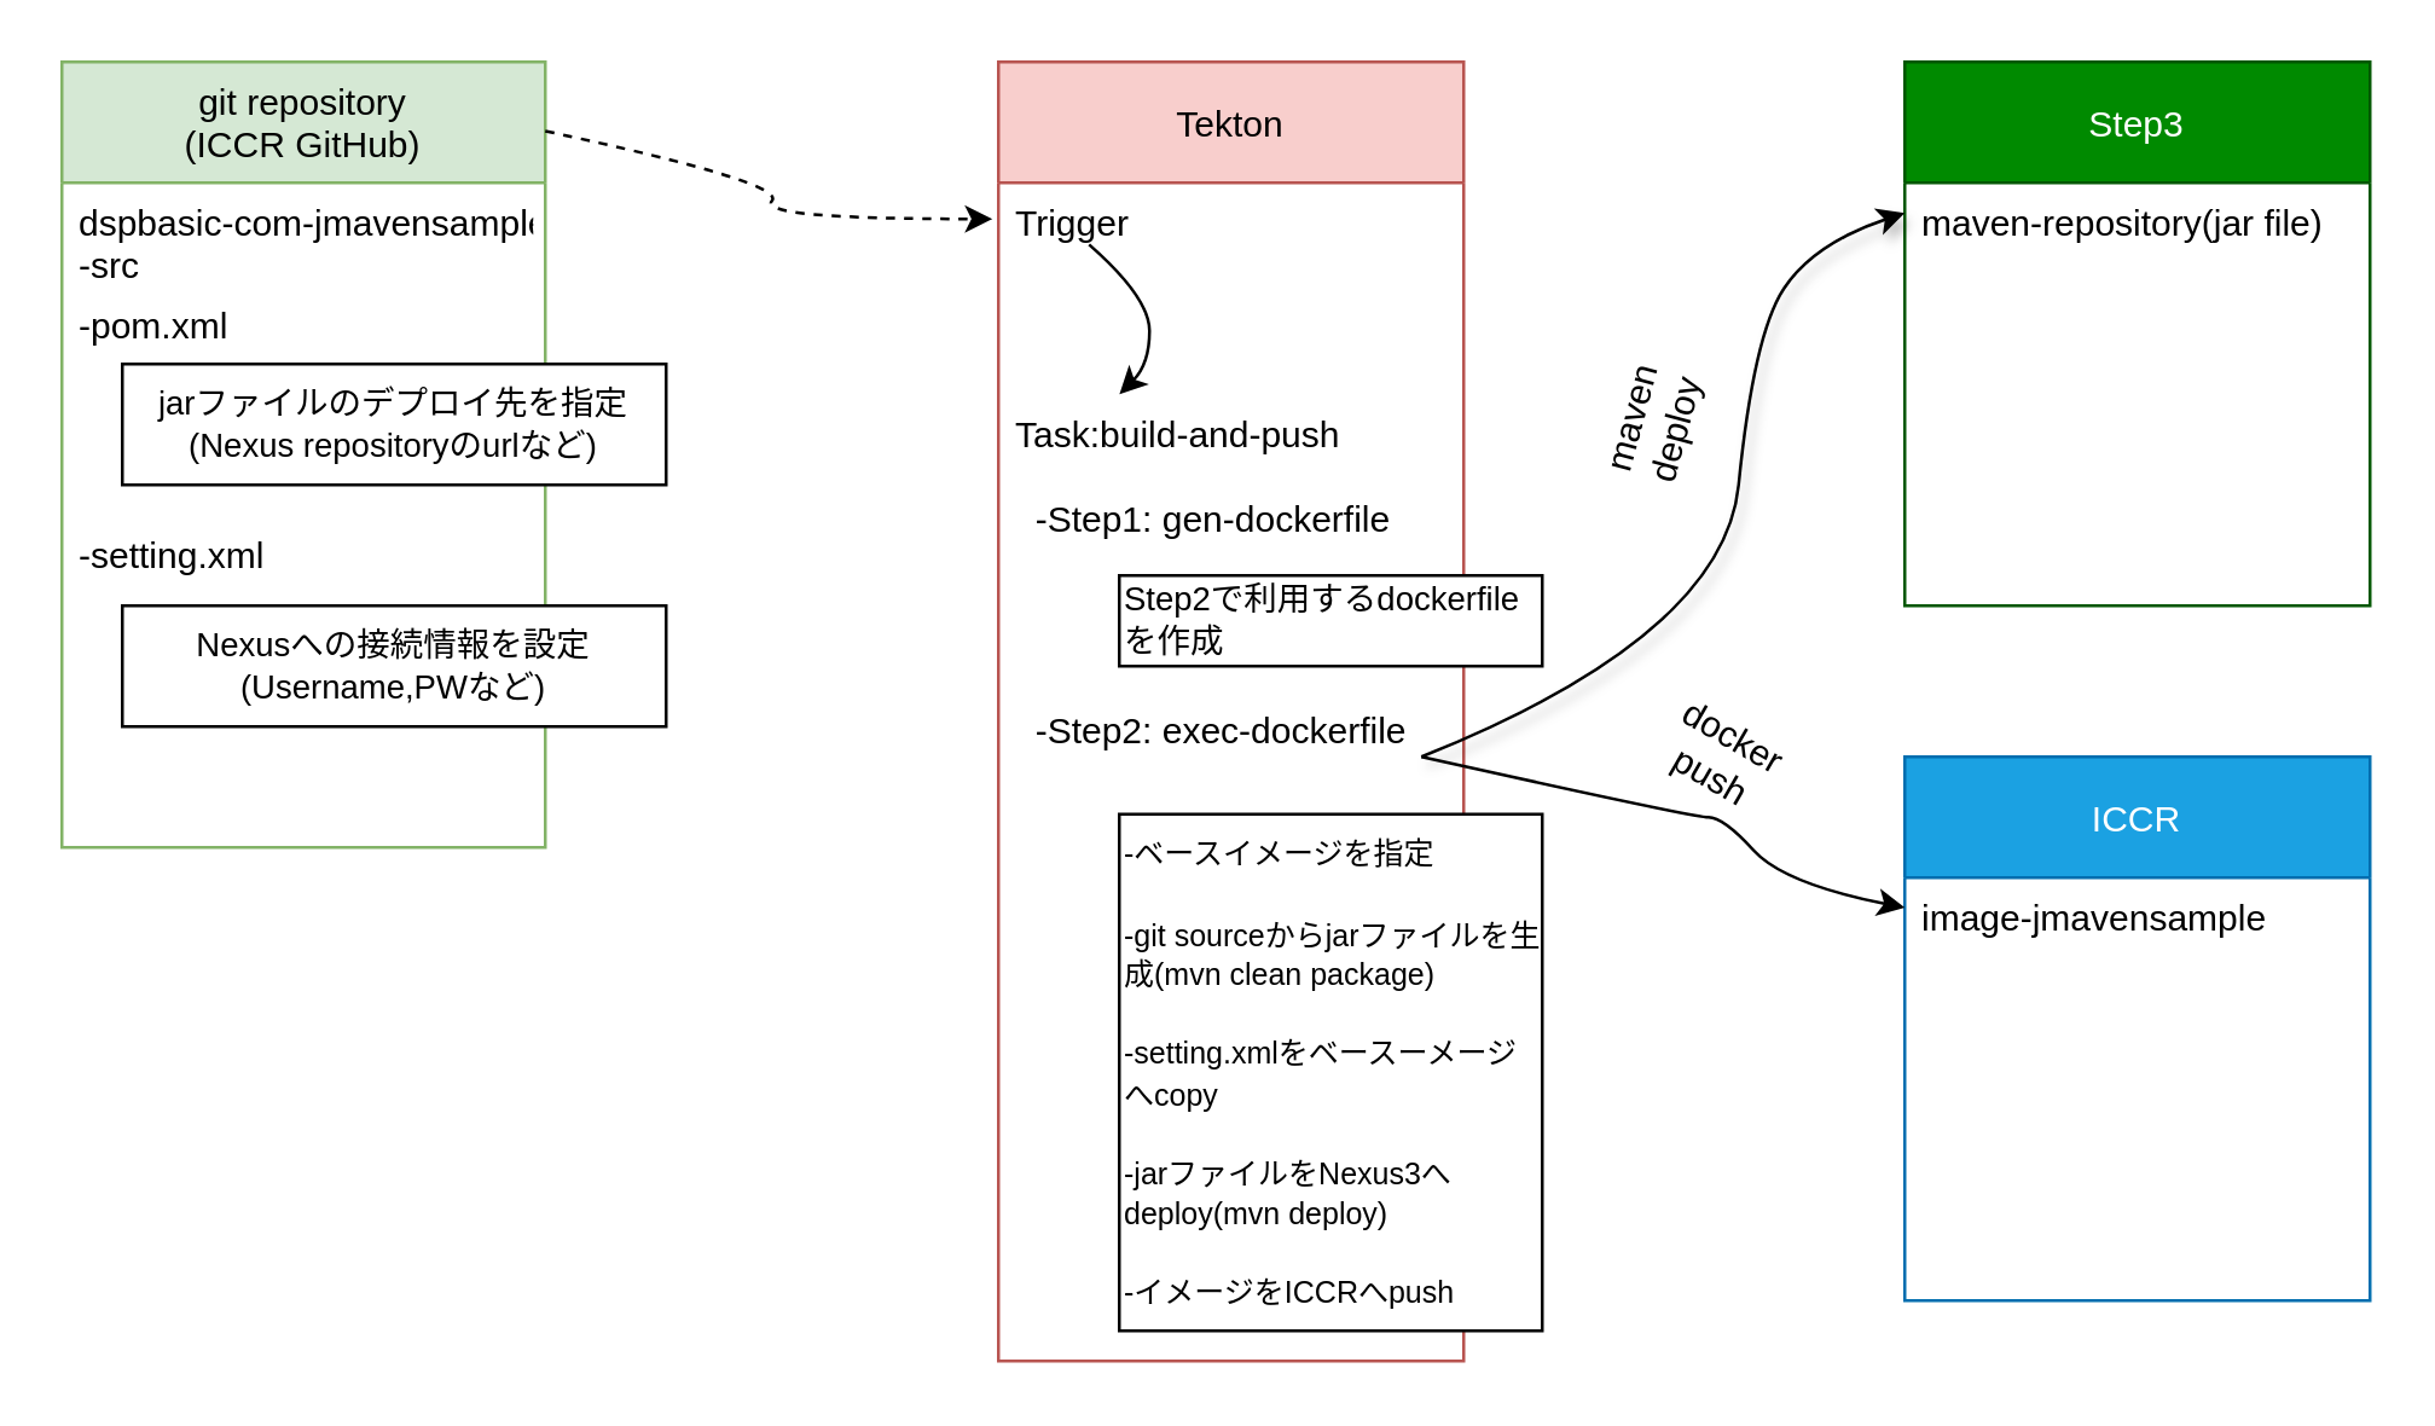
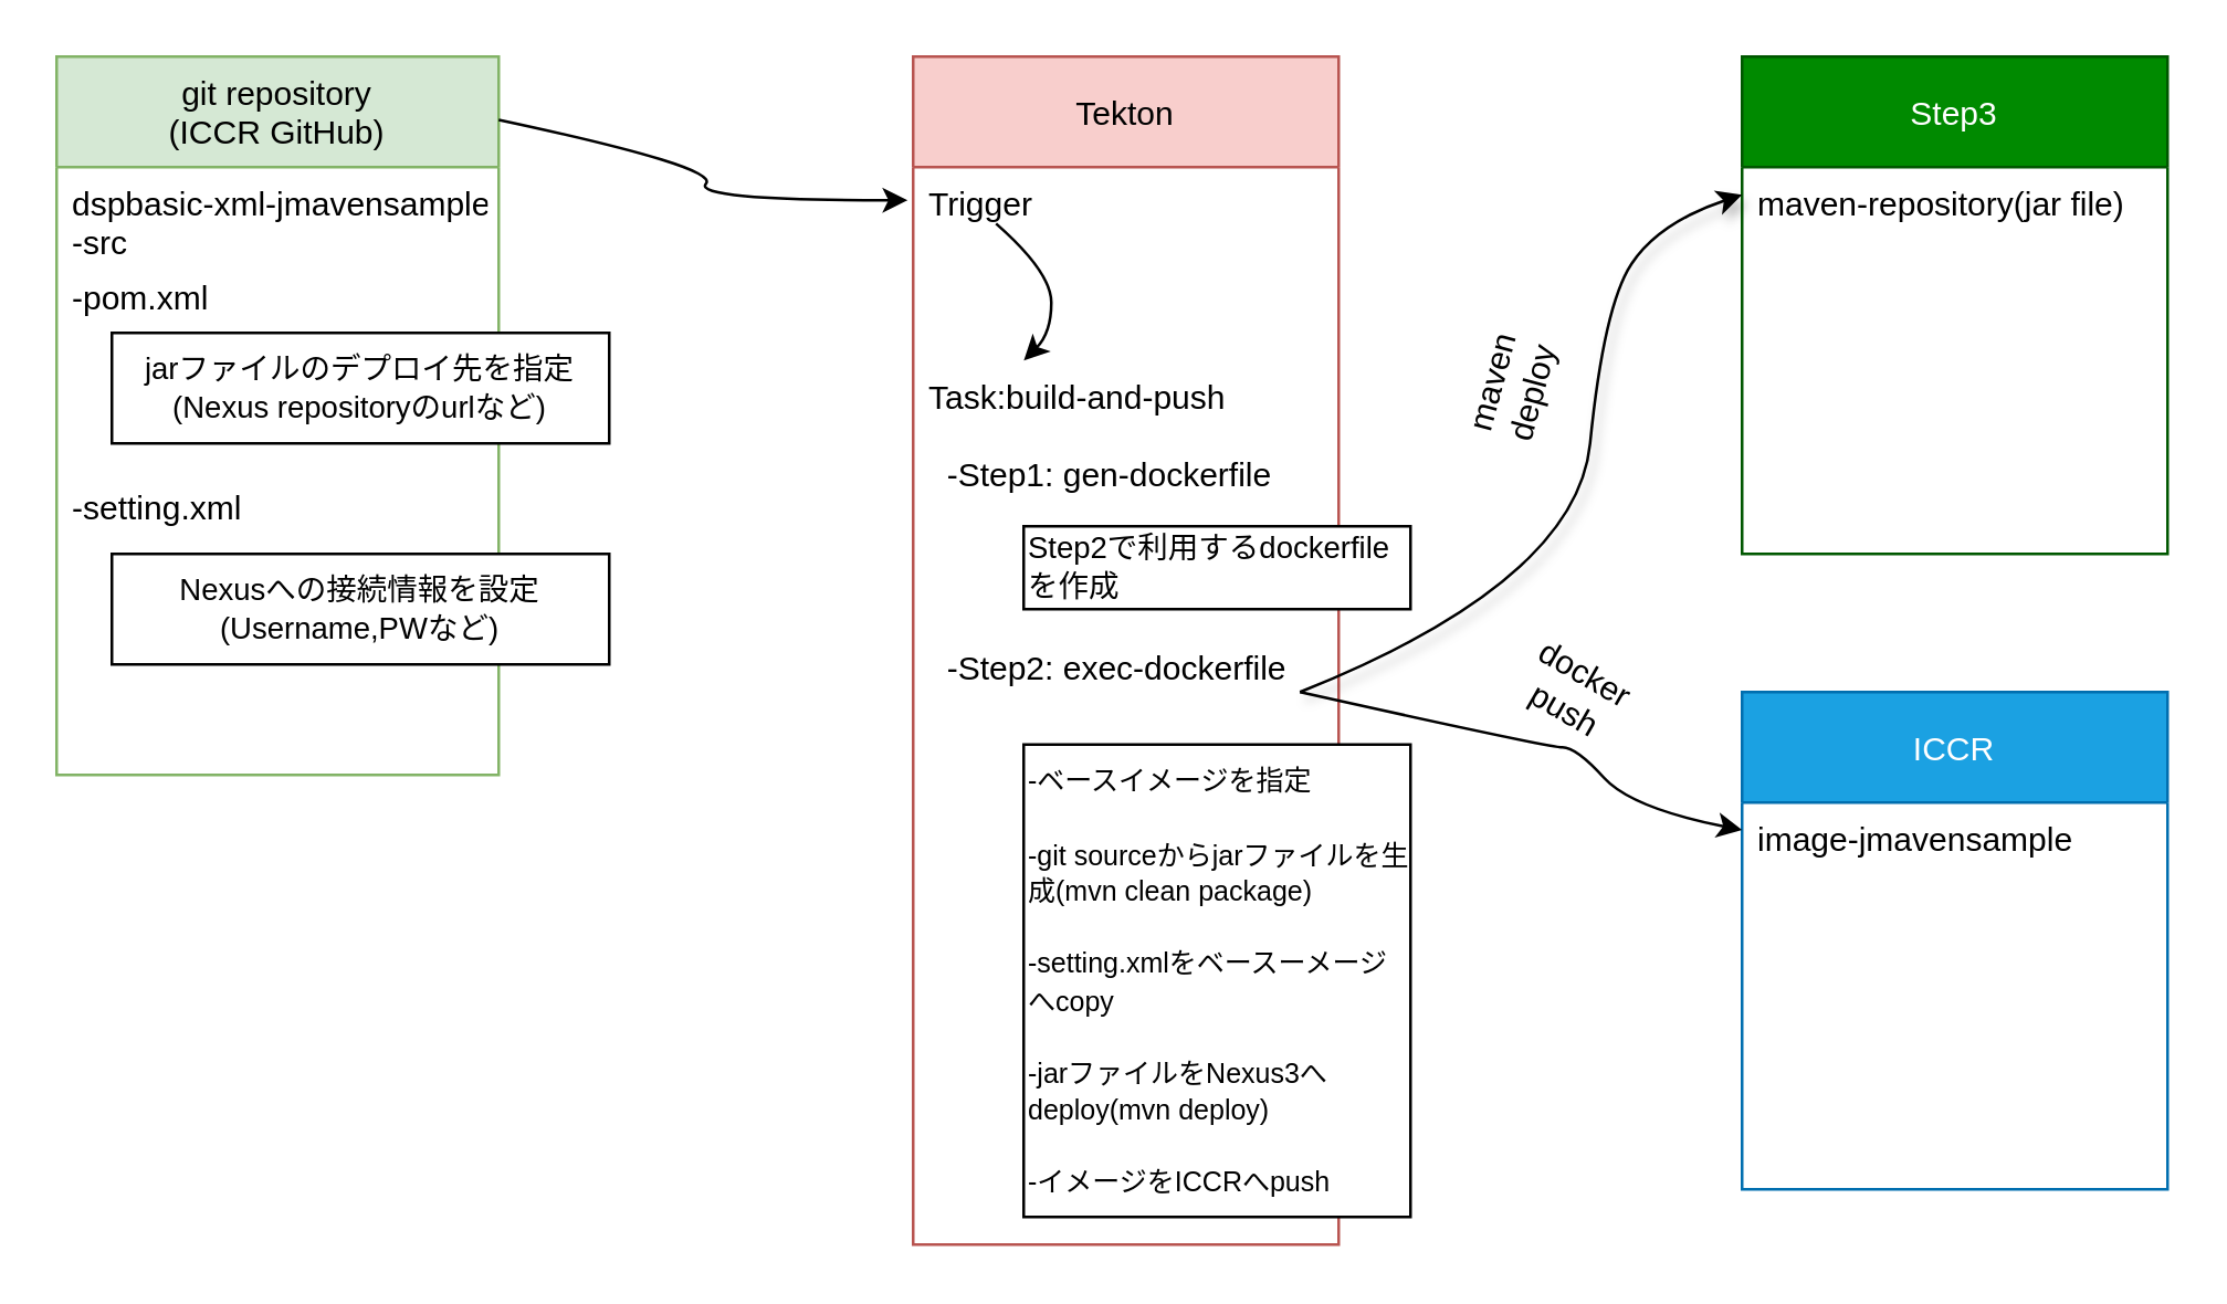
- <mxCell id="14" value="" style="curved=1;endArrow=classic;html=1;fontSize=12;exitX=1;exitY=0.088;exitDx=0;exitDy=0;exitPerimeter=0;entryX=-0.013;entryY=0.171;entryDx=0;entryDy=0;entryPerimeter=0;dashed=1;" edge="1" parent="1" source="6" target="3"><mxGeometry width="50" height="50" relative="1" as="geometry"><mxPoint x="320" y="310" as="sourcePoint" /><mxPoint x="370" y="260" as="targetPoint" /><Array as="points"><mxPoint x="260" y="60" /><mxPoint x="250" y="72" /></Array></mxGeometry></mxCell>
+ <mxCell id="14" value="" style="curved=1;endArrow=classic;html=1;fontSize=12;exitX=1;exitY=0.088;exitDx=0;exitDy=0;exitPerimeter=0;entryX=-0.013;entryY=0.171;entryDx=0;entryDy=0;entryPerimeter=0;" edge="1" parent="1" source="6" target="3"><mxGeometry width="50" height="50" relative="1" as="geometry"><mxPoint x="320" y="310" as="sourcePoint" /><mxPoint x="370" y="260" as="targetPoint" /><Array as="points"><mxPoint x="260" y="60" /><mxPoint x="250" y="72" /></Array></mxGeometry></mxCell>
- <mxCell id="7" value="dspbasic-com-jmavensample&#10;-src" style="text;strokeColor=none;fillColor=none;spacingLeft=4;spacingRight=4;overflow=hidden;rotatable=0;points=[[0,0.5],[1,0.5]];portConstraint=eastwest;fontSize=12;" vertex="1" parent="6"><mxGeometry y="40" width="160" height="34" as="geometry" /></mxCell>
+ <mxCell id="7" value="dspbasic-xml-jmavensample&#10;-src" style="text;strokeColor=none;fillColor=none;spacingLeft=4;spacingRight=4;overflow=hidden;rotatable=0;points=[[0,0.5],[1,0.5]];portConstraint=eastwest;fontSize=12;" vertex="1" parent="6"><mxGeometry y="40" width="160" height="34" as="geometry" /></mxCell>
